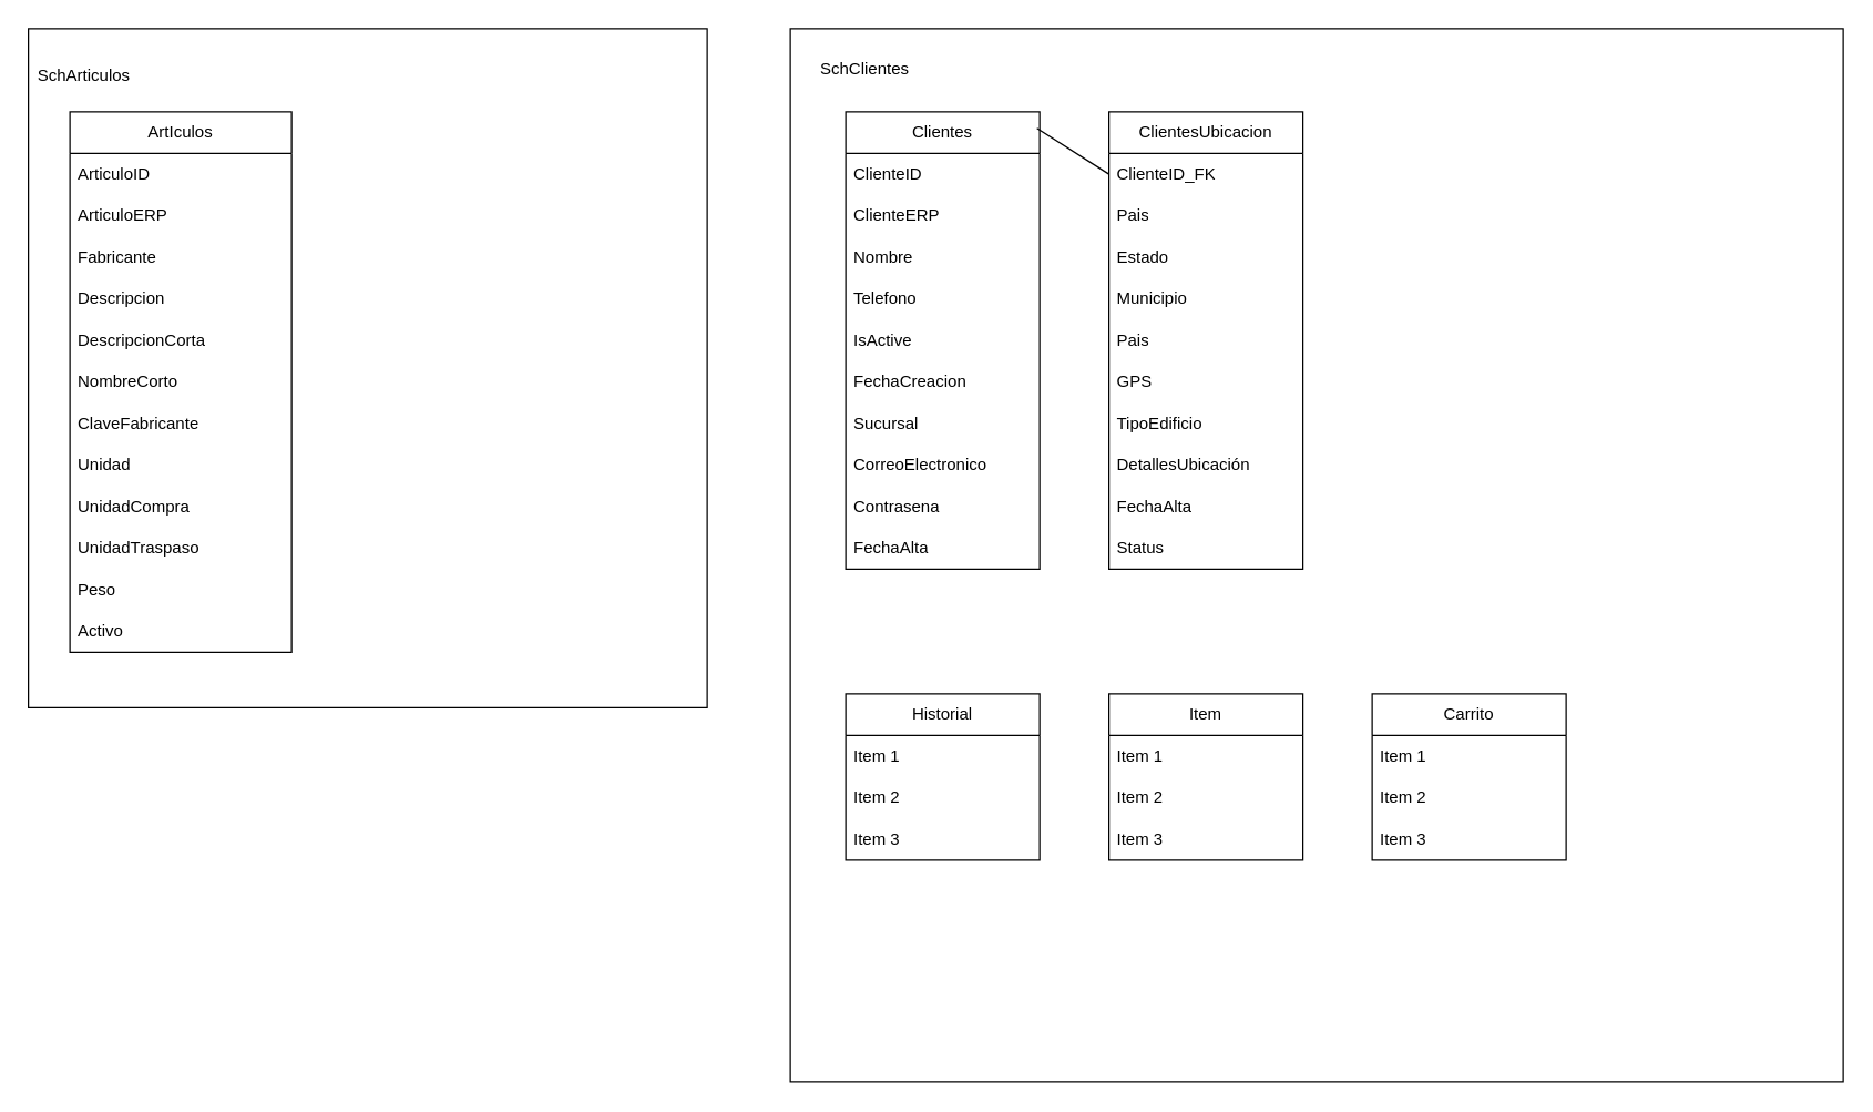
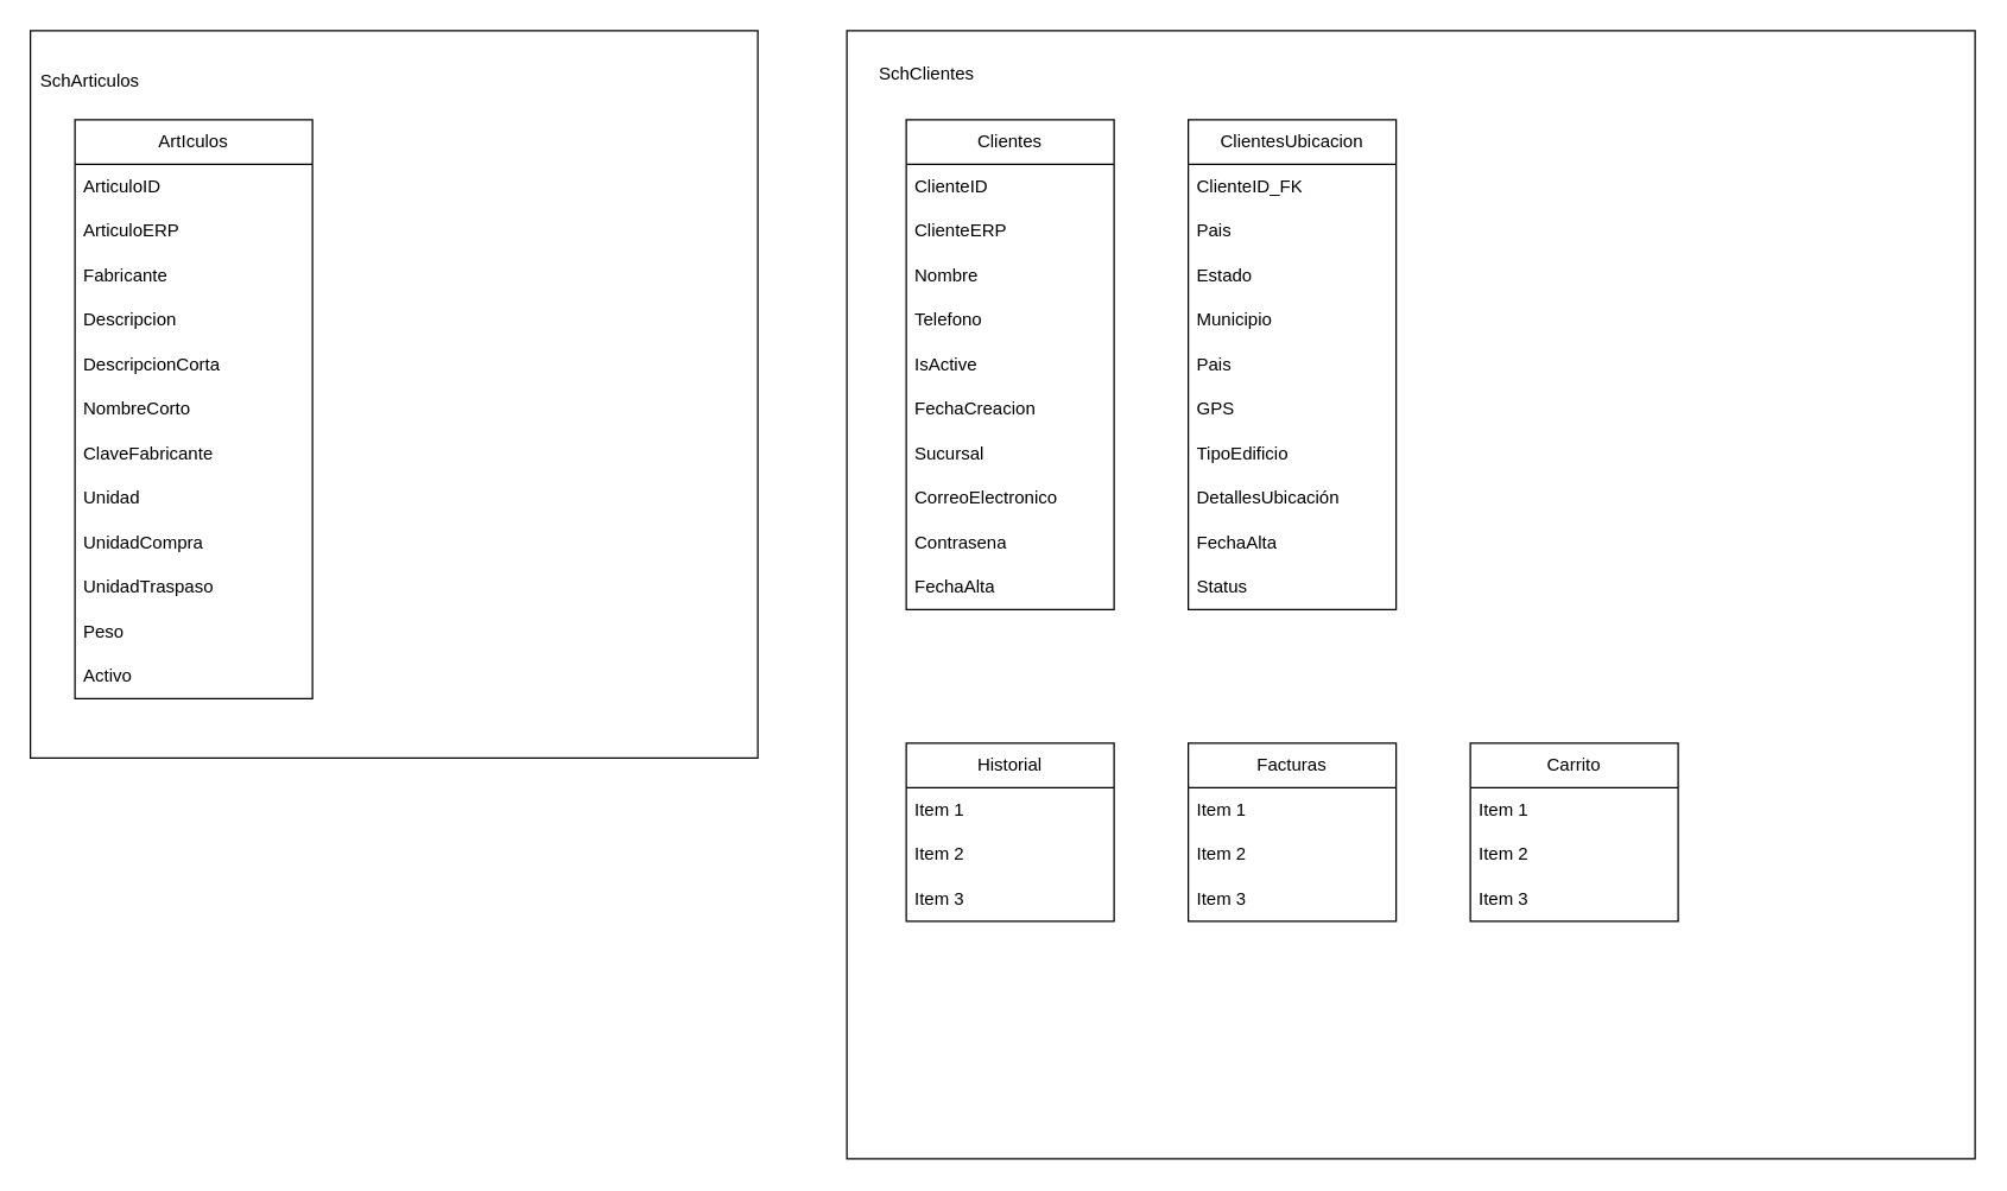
- <mxCell id="53" value="" style="endArrow=none;html=1;rounded=0;exitX=0;exitY=0.5;exitDx=0;exitDy=0;entryX=0.986;entryY=0.036;entryDx=0;entryDy=0;entryPerimeter=0;" edge="1" parent="1" source="43" target="18"><mxGeometry width="50" height="50" relative="1" as="geometry"><mxPoint x="950" y="400" as="sourcePoint" /><mxPoint x="1000" y="350" as="targetPoint" /></mxGeometry></mxCell>
- <mxCell id="34" value="Item" style="swimlane;fontStyle=0;childLayout=stackLayout;horizontal=1;startSize=30;horizontalStack=0;resizeParent=1;resizeParentMax=0;resizeLast=0;collapsible=1;marginBottom=0;whiteSpace=wrap;html=1;" vertex="1" parent="1"><mxGeometry x="800" y="500" width="140" height="120" as="geometry" /></mxCell>
+ <mxCell id="34" value="Facturas" style="swimlane;fontStyle=0;childLayout=stackLayout;horizontal=1;startSize=30;horizontalStack=0;resizeParent=1;resizeParentMax=0;resizeLast=0;collapsible=1;marginBottom=0;whiteSpace=wrap;html=1;" vertex="1" parent="1"><mxGeometry x="800" y="500" width="140" height="120" as="geometry" /></mxCell>
